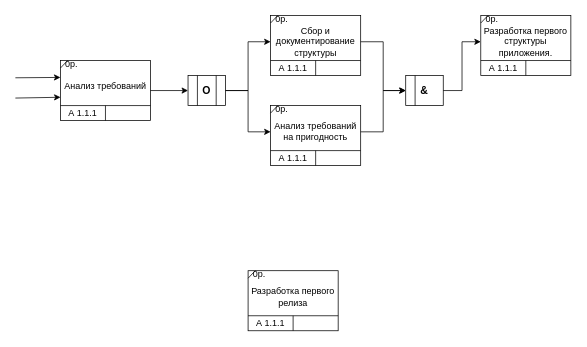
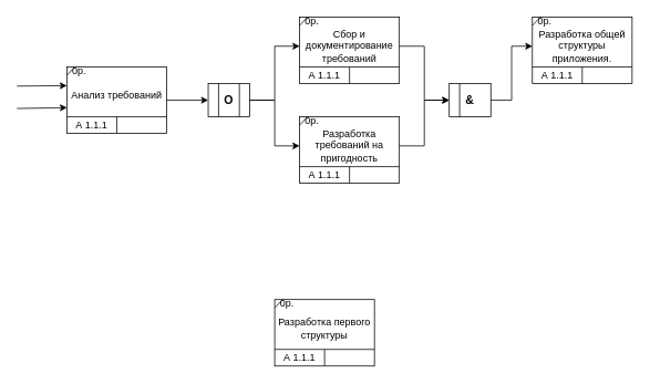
- <mxCell id="23" value="Сбор и документирование структуры" style="text;html=1;strokeColor=none;fillColor=none;align=center;verticalAlign=middle;whiteSpace=wrap;rounded=0;" vertex="1" parent="16"><mxGeometry y="10" width="120" height="50" as="geometry" /></mxCell>
+ <mxCell id="23" value="Сбор и документирование требований" style="text;html=1;strokeColor=none;fillColor=none;align=center;verticalAlign=middle;whiteSpace=wrap;rounded=0;" vertex="1" parent="16"><mxGeometry y="10" width="120" height="50" as="geometry" /></mxCell>
- <mxCell id="47" value="Разработка первого структуры приложения." style="text;html=1;strokeColor=none;fillColor=none;align=center;verticalAlign=middle;whiteSpace=wrap;rounded=0;" vertex="1" parent="40"><mxGeometry y="10" width="120" height="50" as="geometry" /></mxCell>
+ <mxCell id="47" value="Разработка общей структуры приложения." style="text;html=1;strokeColor=none;fillColor=none;align=center;verticalAlign=middle;whiteSpace=wrap;rounded=0;" vertex="1" parent="40"><mxGeometry y="10" width="120" height="50" as="geometry" /></mxCell>
- <mxCell id="31" value="Анализ требований на пригодность" style="text;html=1;strokeColor=none;fillColor=none;align=center;verticalAlign=middle;whiteSpace=wrap;rounded=0;" vertex="1" parent="24"><mxGeometry y="10" width="120" height="50" as="geometry" /></mxCell>
+ <mxCell id="31" value="Разработка требований на пригодность" style="text;html=1;strokeColor=none;fillColor=none;align=center;verticalAlign=middle;whiteSpace=wrap;rounded=0;" vertex="1" parent="24"><mxGeometry y="10" width="120" height="50" as="geometry" /></mxCell>
- <mxCell id="39" value="Разработка первого релиза" style="text;html=1;strokeColor=none;fillColor=none;align=center;verticalAlign=middle;whiteSpace=wrap;rounded=0;" vertex="1" parent="32"><mxGeometry y="10" width="120" height="50" as="geometry" /></mxCell>
+ <mxCell id="39" value="Разработка первого структуры" style="text;html=1;strokeColor=none;fillColor=none;align=center;verticalAlign=middle;whiteSpace=wrap;rounded=0;" vertex="1" parent="32"><mxGeometry y="10" width="120" height="50" as="geometry" /></mxCell>
